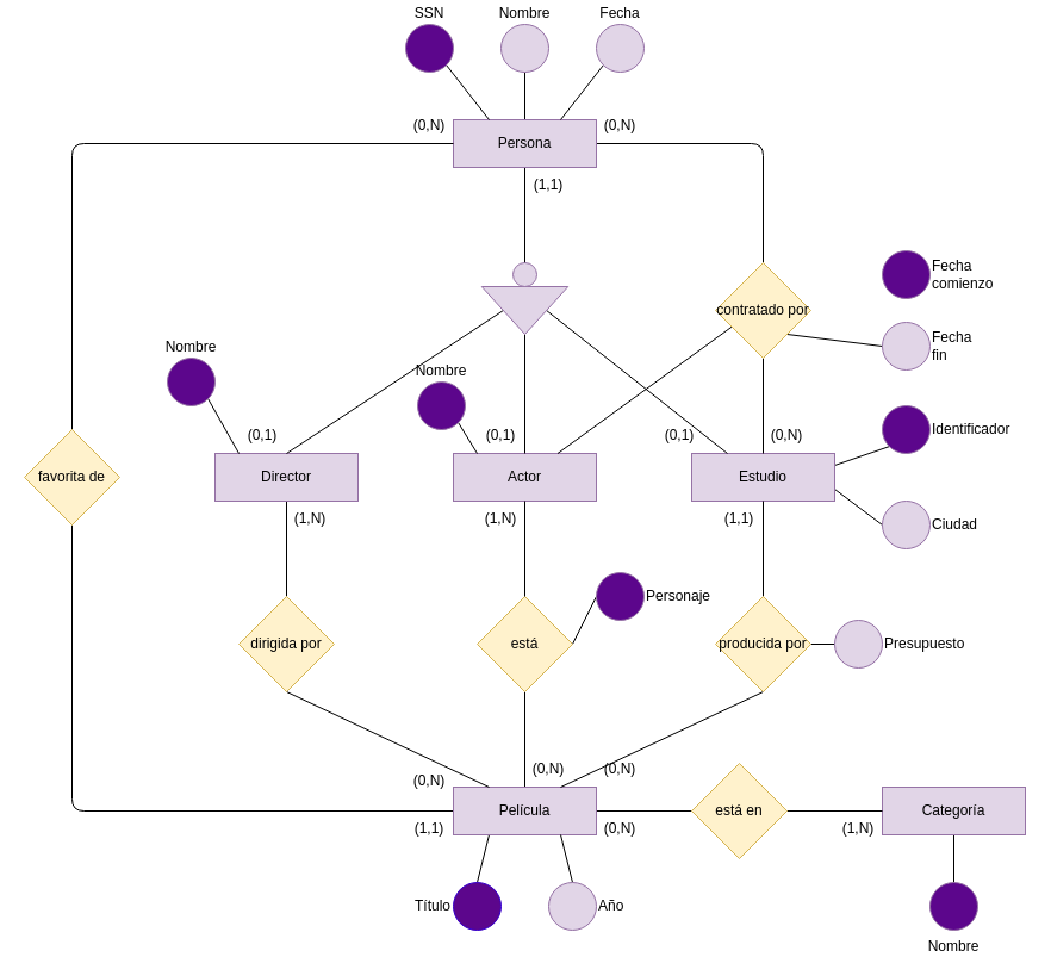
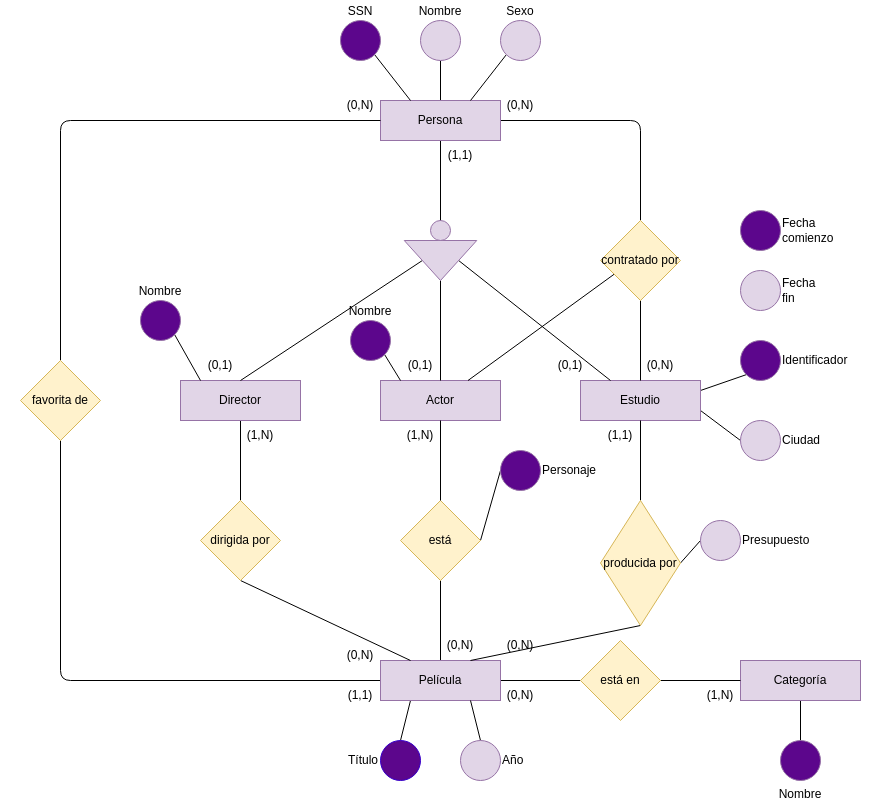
- <mxCell id="40" value="Fecha" style="ellipse;whiteSpace=wrap;html=1;aspect=fixed;fillColor=#e1d5e7;strokeColor=#9673a6;verticalAlign=bottom;labelPosition=center;verticalLabelPosition=top;align=center;" vertex="1" parent="1"><mxGeometry x="500" y="20" width="40" height="40" as="geometry" /></mxCell>
+ <mxCell id="40" value="Sexo" style="ellipse;whiteSpace=wrap;html=1;aspect=fixed;fillColor=#e1d5e7;strokeColor=#9673a6;verticalAlign=bottom;labelPosition=center;verticalLabelPosition=top;align=center;" vertex="1" parent="1"><mxGeometry x="500" y="20" width="40" height="40" as="geometry" /></mxCell>
- <mxCell id="45" style="edgeStyle=none;html=1;exitX=1;exitY=1;exitDx=0;exitDy=0;entryX=0;entryY=0.5;entryDx=0;entryDy=0;endArrow=none;endFill=0;" edge="1" parent="1" source="46" target="66"><mxGeometry relative="1" as="geometry" /></mxCell>
- <mxCell id="38" value="Personaje" style="ellipse;whiteSpace=wrap;html=1;aspect=fixed;fillColor=#5C068C;strokeColor=#9673a6;verticalAlign=middle;labelPosition=right;verticalLabelPosition=middle;align=left;" parent="1" vertex="1"><mxGeometry x="500" y="480" width="40" height="40" as="geometry" /></mxCell>
+ <mxCell id="38" value="Personaje" style="ellipse;whiteSpace=wrap;html=1;aspect=fixed;fillColor=#5C068C;strokeColor=#9673a6;verticalAlign=middle;labelPosition=right;verticalLabelPosition=middle;align=left;" parent="1" vertex="1"><mxGeometry x="500" y="450" width="40" height="40" as="geometry" /></mxCell>
- <mxCell id="73" value="producida por" style="rhombus;whiteSpace=wrap;html=1;fillColor=#fff2cc;strokeColor=#d6b656;" vertex="1" parent="1"><mxGeometry x="600" y="500" width="80" height="80" as="geometry" /></mxCell>
+ <mxCell id="73" value="producida por" style="rhombus;whiteSpace=wrap;html=1;fillColor=#fff2cc;strokeColor=#d6b656;" vertex="1" parent="1"><mxGeometry x="600" y="500" width="80" height="125" as="geometry" /></mxCell>
